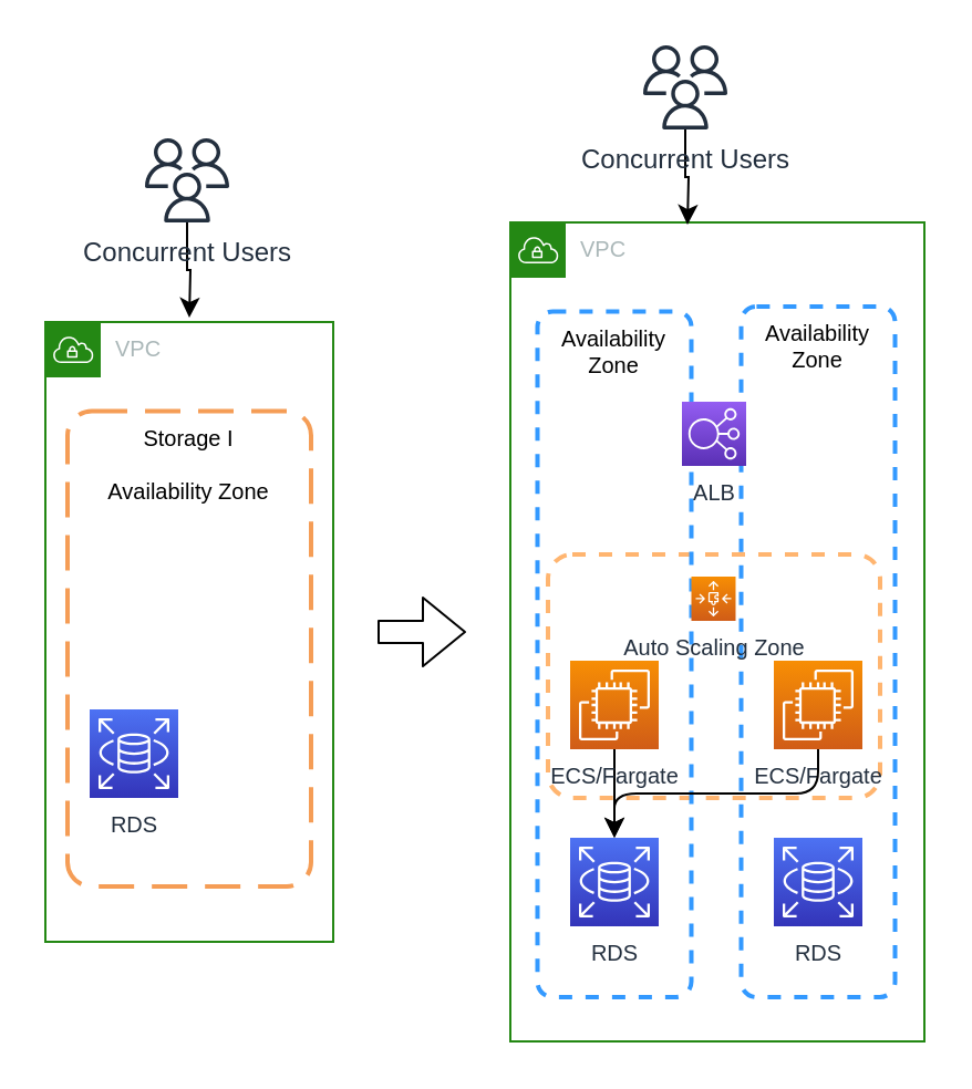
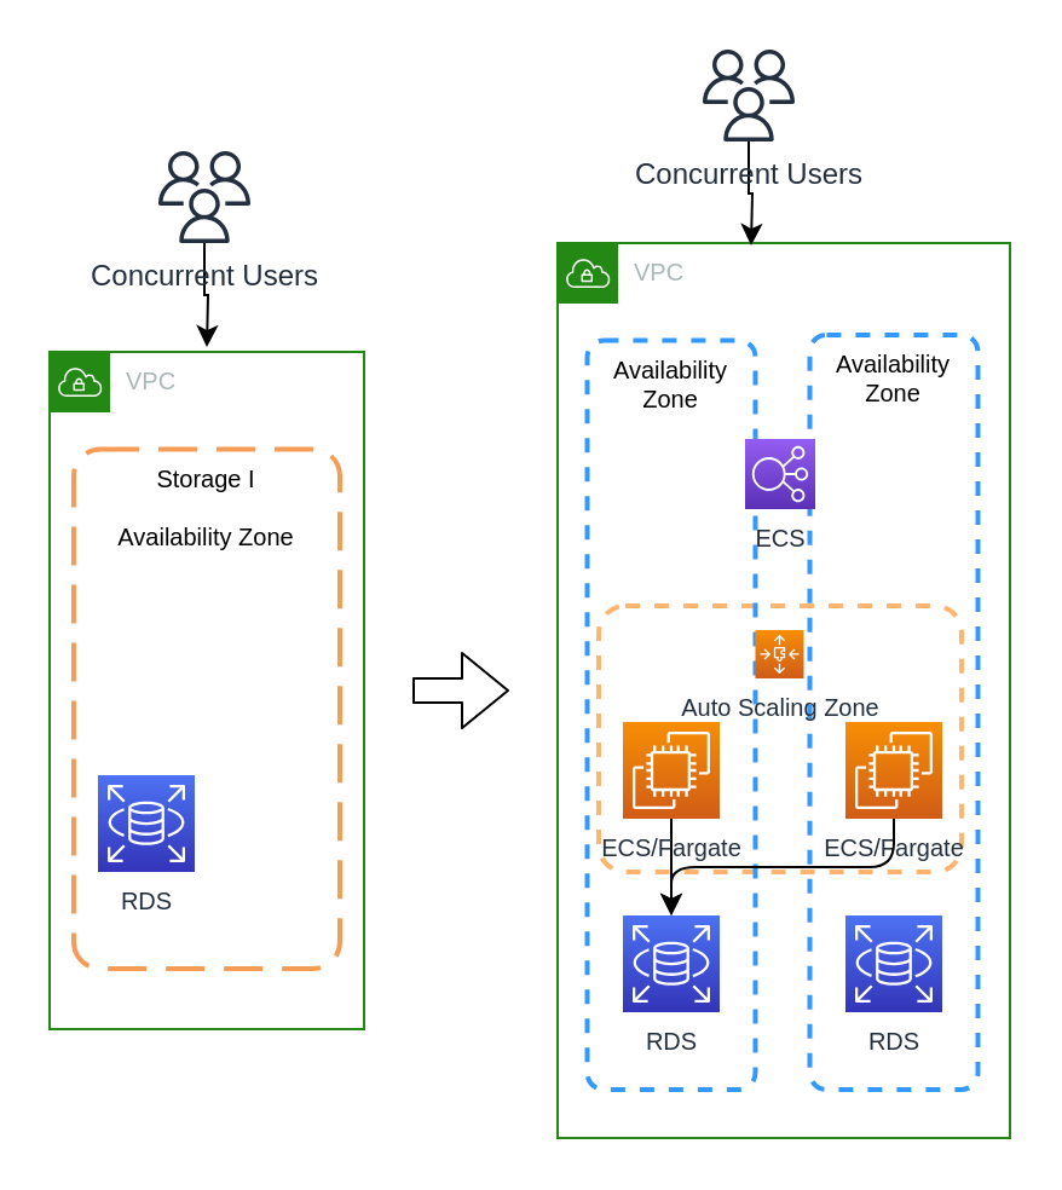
- <mxCell id="15" value="ALB" style="points=[[0,0,0],[0.25,0,0],[0.5,0,0],[0.75,0,0],[1,0,0],[0,1,0],[0.25,1,0],[0.5,1,0],[0.75,1,0],[1,1,0],[0,0.25,0],[0,0.5,0],[0,0.75,0],[1,0.25,0],[1,0.5,0],[1,0.75,0]];outlineConnect=0;fontColor=#232F3E;gradientColor=#945DF2;gradientDirection=north;fillColor=#5A30B5;strokeColor=#ffffff;dashed=0;verticalLabelPosition=bottom;verticalAlign=top;align=center;html=1;fontSize=10;fontStyle=0;aspect=fixed;shape=mxgraph.aws4.resourceIcon;resIcon=mxgraph.aws4.elastic_load_balancing;" vertex="1" parent="1"><mxGeometry x="307.5" y="181" width="29" height="29" as="geometry" /></mxCell>
+ <mxCell id="15" value="ECS" style="points=[[0,0,0],[0.25,0,0],[0.5,0,0],[0.75,0,0],[1,0,0],[0,1,0],[0.25,1,0],[0.5,1,0],[0.75,1,0],[1,1,0],[0,0.25,0],[0,0.5,0],[0,0.75,0],[1,0.25,0],[1,0.5,0],[1,0.75,0]];outlineConnect=0;fontColor=#232F3E;gradientColor=#945DF2;gradientDirection=north;fillColor=#5A30B5;strokeColor=#ffffff;dashed=0;verticalLabelPosition=bottom;verticalAlign=top;align=center;html=1;fontSize=10;fontStyle=0;aspect=fixed;shape=mxgraph.aws4.resourceIcon;resIcon=mxgraph.aws4.elastic_load_balancing;" vertex="1" parent="1"><mxGeometry x="307.5" y="181" width="29" height="29" as="geometry" /></mxCell>
